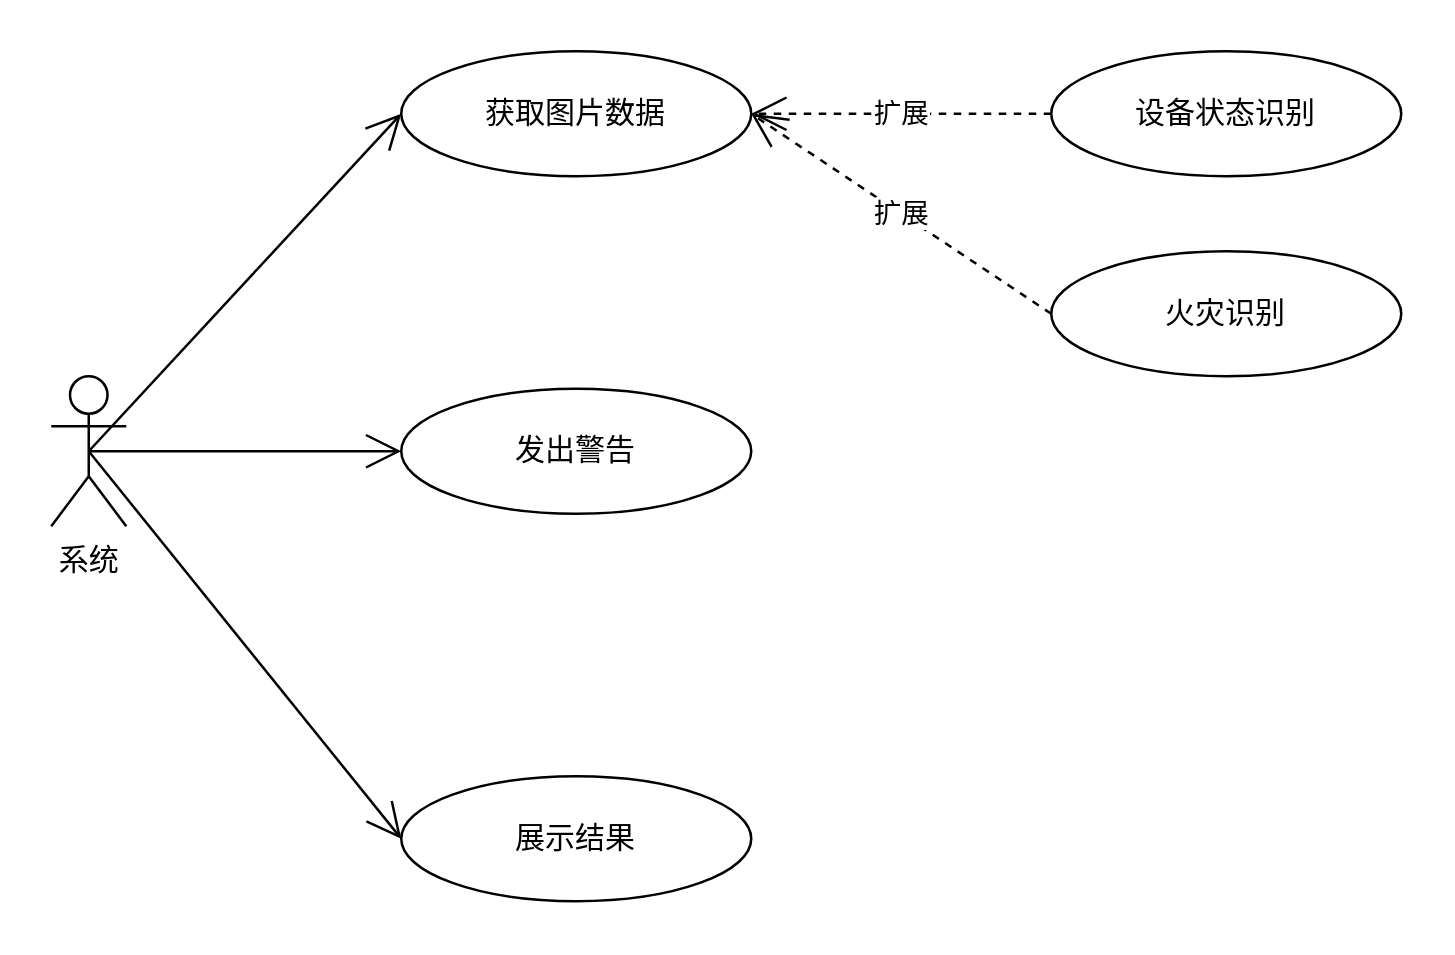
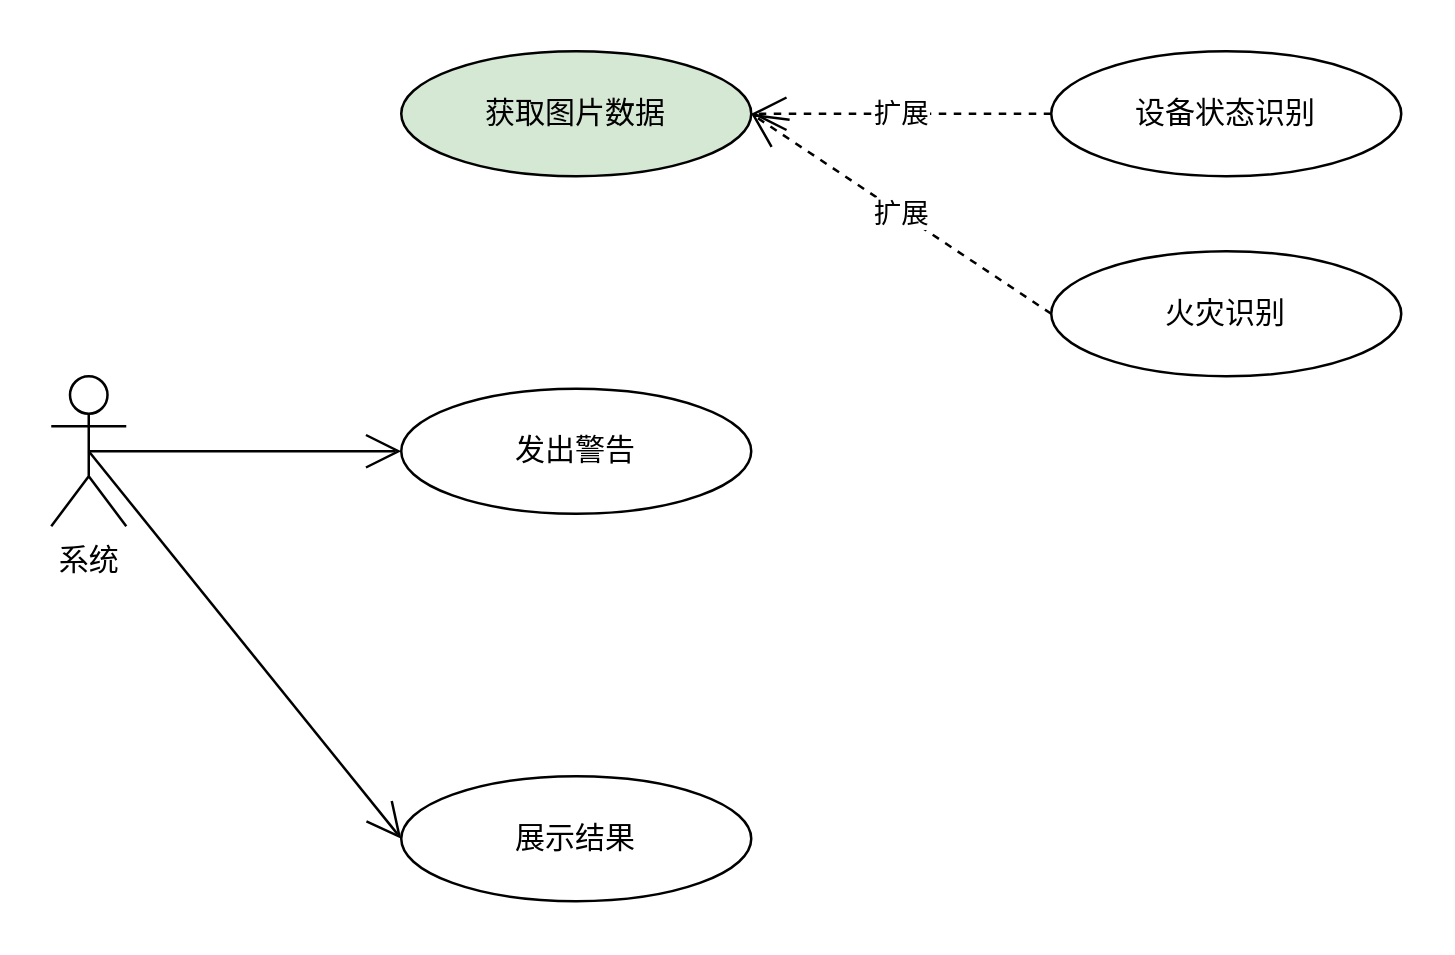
- <mxCell id="3" value="获取图片数据" style="ellipse;whiteSpace=wrap;html=1;" vertex="1" parent="1"><mxGeometry x="160" y="20" width="140" height="50" as="geometry" /></mxCell>
+ <mxCell id="3" value="获取图片数据" style="ellipse;whiteSpace=wrap;html=1;fillColor=#d5e8d4;" vertex="1" parent="1"><mxGeometry x="160" y="20" width="140" height="50" as="geometry" /></mxCell>
- <mxCell id="8" value="" style="endArrow=open;endFill=1;endSize=12;html=1;rounded=0;exitX=0.5;exitY=0.5;exitDx=0;exitDy=0;exitPerimeter=0;entryX=0;entryY=0.5;entryDx=0;entryDy=0;" edge="1" parent="1" source="2" target="3"><mxGeometry width="160" relative="1" as="geometry"><mxPoint x="60" y="280" as="sourcePoint" /><mxPoint x="220" y="280" as="targetPoint" /></mxGeometry></mxCell>
